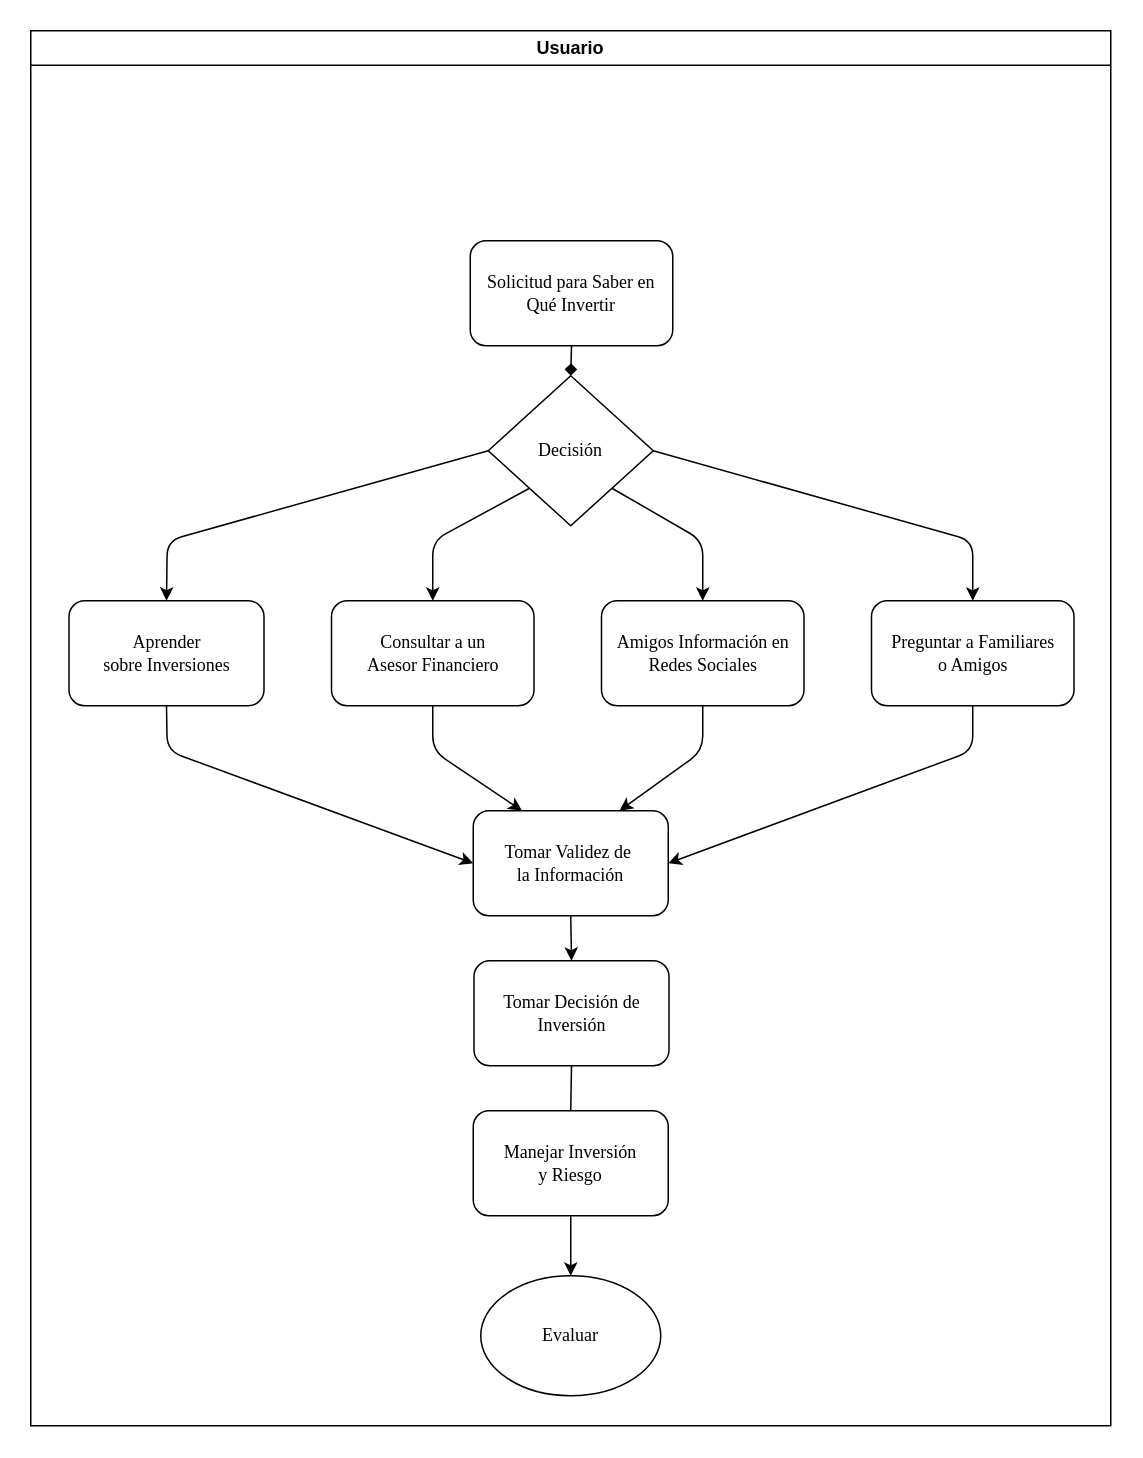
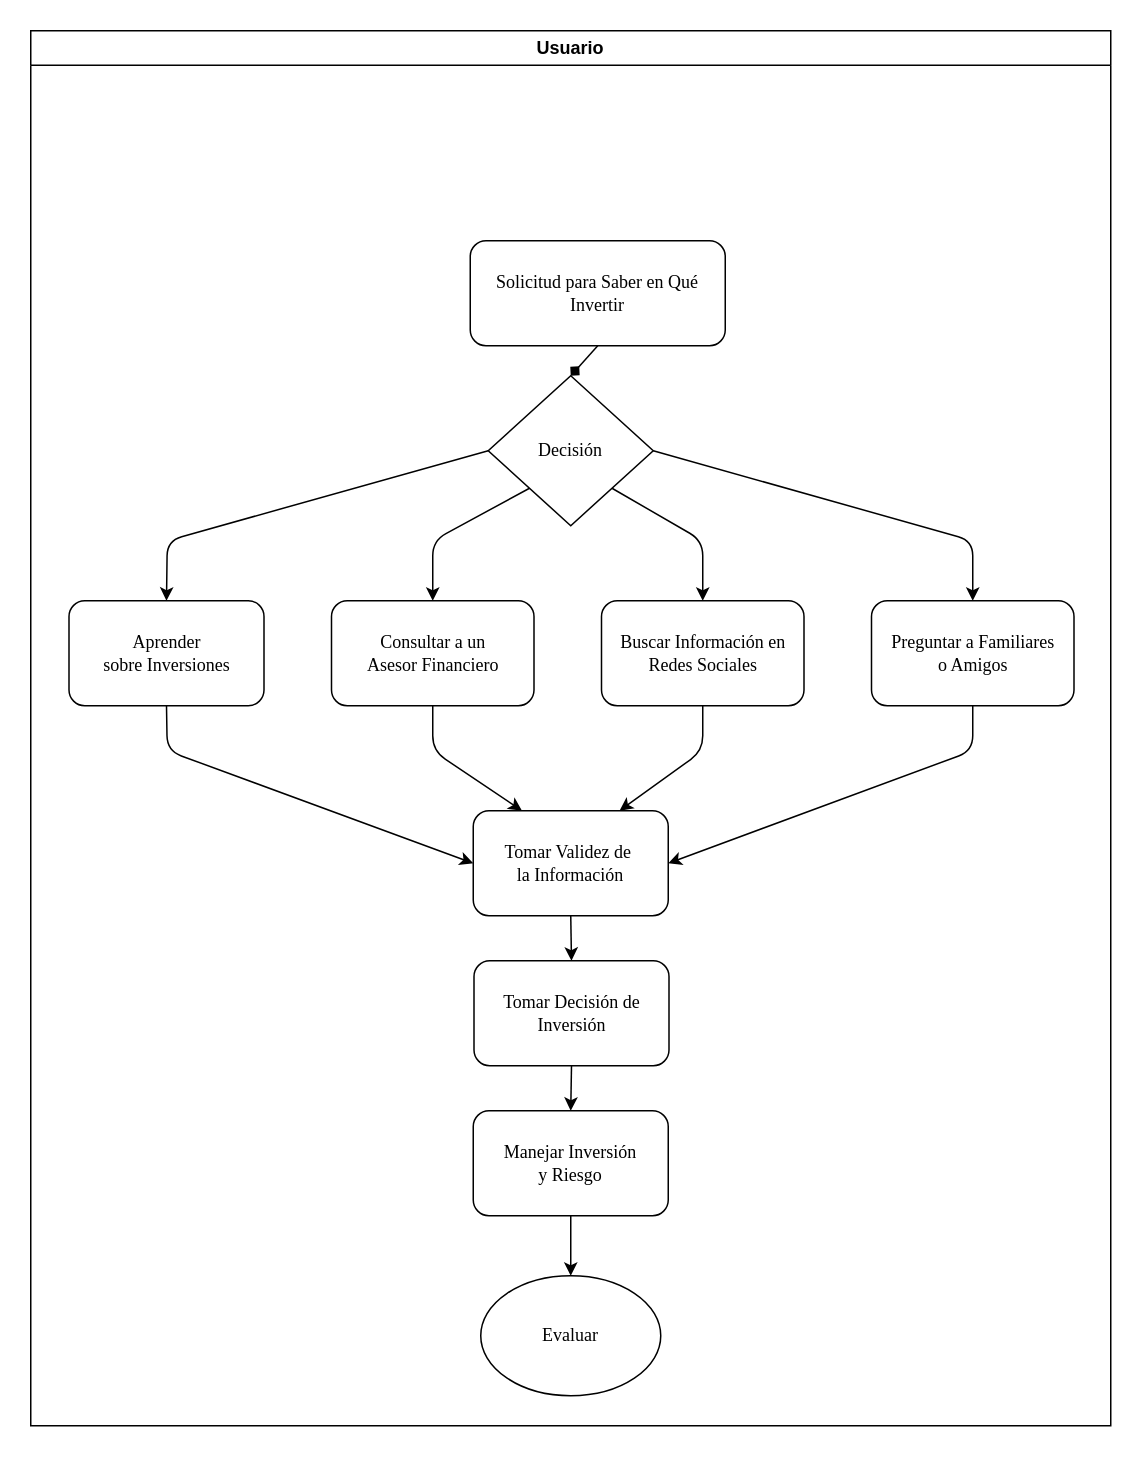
- <mxCell id="4" value="Solicitud para Saber en Qué Invertir" style="rounded=1;whiteSpace=wrap;html=1;fontFamily=Times New Roman;" parent="2" vertex="1"><mxGeometry x="293" y="140" width="135" height="70" as="geometry" /></mxCell>
+ <mxCell id="4" value="Solicitud para Saber en Qué Invertir" style="rounded=1;whiteSpace=wrap;html=1;fontFamily=Times New Roman;" parent="2" vertex="1"><mxGeometry x="293" y="140" width="170" height="70" as="geometry" /></mxCell>
- <mxCell id="15" value="Amigos Información en Redes Sociales" style="rounded=1;whiteSpace=wrap;html=1;fontFamily=Times New Roman;" vertex="1" parent="2"><mxGeometry x="380.5" y="380" width="135" height="70" as="geometry" /></mxCell>
+ <mxCell id="15" value="Buscar Información en Redes Sociales" style="rounded=1;whiteSpace=wrap;html=1;fontFamily=Times New Roman;" vertex="1" parent="2"><mxGeometry x="380.5" y="380" width="135" height="70" as="geometry" /></mxCell>
- <mxCell id="21" style="edgeStyle=none;html=1;exitX=0.5;exitY=1;exitDx=0;exitDy=0;entryX=0.5;entryY=0;entryDx=0;entryDy=0;endArrow=none;" edge="1" parent="2" source="22" target="24"><mxGeometry relative="1" as="geometry" /></mxCell>
+ <mxCell id="21" style="edgeStyle=none;html=1;exitX=0.5;exitY=1;exitDx=0;exitDy=0;entryX=0.5;entryY=0;entryDx=0;entryDy=0;" edge="1" parent="2" source="22" target="24"><mxGeometry relative="1" as="geometry" /></mxCell>
